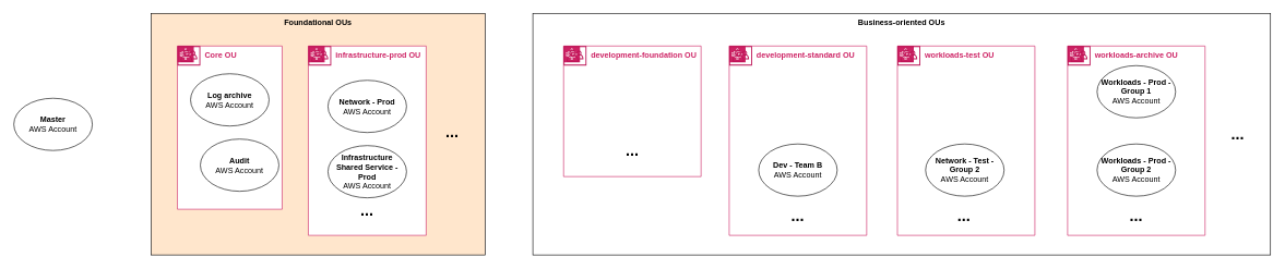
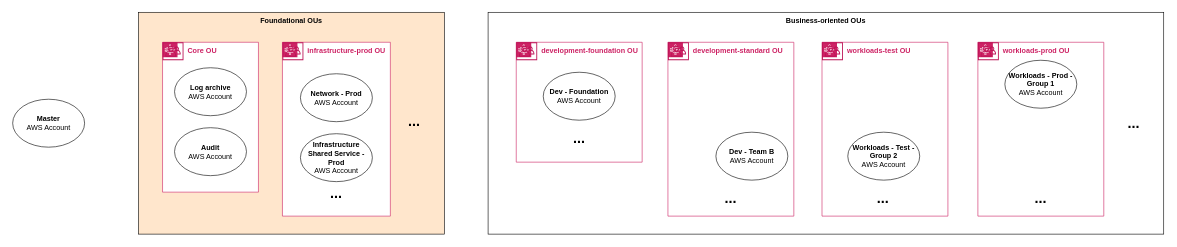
- <mxCell id="3" value="&amp;nbsp;&amp;nbsp; workloads-archive OU" style="points=[[0,0],[0.25,0],[0.5,0],[0.75,0],[1,0],[1,0.25],[1,0.5],[1,0.75],[1,1],[0.75,1],[0.5,1],[0.25,1],[0,1],[0,0.75],[0,0.5],[0,0.25]];outlineConnect=0;html=1;whiteSpace=wrap;fontSize=12;fontStyle=1;shape=mxgraph.aws4.group;grIcon=mxgraph.aws4.group_aws_step_functions_workflow;verticalAlign=top;align=left;spacingLeft=30;dashed=0;fontColor=#CD2264;strokeColor=#CD2264;gradientColor=none;" vertex="1" parent="1"><mxGeometry x="1630" y="70" width="210" height="290" as="geometry" /></mxCell>
+ <mxCell id="3" value="&amp;nbsp;&amp;nbsp; workloads-prod OU" style="points=[[0,0],[0.25,0],[0.5,0],[0.75,0],[1,0],[1,0.25],[1,0.5],[1,0.75],[1,1],[0.75,1],[0.5,1],[0.25,1],[0,1],[0,0.75],[0,0.5],[0,0.25]];outlineConnect=0;html=1;whiteSpace=wrap;fontSize=12;fontStyle=1;shape=mxgraph.aws4.group;grIcon=mxgraph.aws4.group_aws_step_functions_workflow;verticalAlign=top;align=left;spacingLeft=30;dashed=0;fontColor=#CD2264;strokeColor=#CD2264;gradientColor=none;" vertex="1" parent="1"><mxGeometry x="1630" y="70" width="210" height="290" as="geometry" /></mxCell>
+ <mxCell id="13" value="&lt;div&gt;&lt;b&gt;Dev - Foundation&lt;/b&gt;&lt;br&gt;&lt;/div&gt;&lt;div&gt;AWS Account&lt;br&gt;&lt;/div&gt;" style="ellipse;whiteSpace=wrap;html=1;" parent="1" vertex="1"><mxGeometry x="905" y="120" width="120" height="80" as="geometry" /></mxCell>
- <mxCell id="23" value="&lt;div&gt;&lt;b&gt;Master&lt;/b&gt;&lt;/div&gt;&lt;div&gt;AWS Account&lt;br&gt;&lt;/div&gt;" style="ellipse;whiteSpace=wrap;html=1;" parent="1" vertex="1"><mxGeometry x="20" y="150" width="120" height="80" as="geometry" /></mxCell>
+ <mxCell id="23" value="&lt;div&gt;&lt;b&gt;Master&lt;/b&gt;&lt;/div&gt;&lt;div&gt;AWS Account&lt;br&gt;&lt;/div&gt;" style="ellipse;whiteSpace=wrap;html=1;" parent="1" vertex="1"><mxGeometry x="20" y="165" width="120" height="80" as="geometry" /></mxCell>
- <mxCell id="10" value="&lt;div&gt;&lt;b&gt;Audit&lt;/b&gt;&lt;/div&gt;&lt;div&gt;AWS Account&lt;br&gt;&lt;/div&gt;" style="ellipse;whiteSpace=wrap;html=1;" parent="1" vertex="1"><mxGeometry x="305" y="212.5" width="120" height="80" as="geometry" /></mxCell>
+ <mxCell id="10" value="&lt;div&gt;&lt;b&gt;Audit&lt;/b&gt;&lt;/div&gt;&lt;div&gt;AWS Account&lt;br&gt;&lt;/div&gt;" style="ellipse;whiteSpace=wrap;html=1;" parent="1" vertex="1"><mxGeometry x="290" y="212.5" width="120" height="80" as="geometry" /></mxCell>
- <mxCell id="30" value="&lt;div&gt;&lt;b&gt;Dev - Team B&lt;/b&gt;&lt;br&gt;&lt;/div&gt;&lt;div&gt;AWS Account&lt;br&gt;&lt;/div&gt;" style="ellipse;whiteSpace=wrap;html=1;" vertex="1" parent="1"><mxGeometry x="1158" y="220" width="120" height="80" as="geometry" /></mxCell>
+ <mxCell id="30" value="&lt;div&gt;&lt;b&gt;Dev - Team B&lt;/b&gt;&lt;br&gt;&lt;/div&gt;&lt;div&gt;AWS Account&lt;br&gt;&lt;/div&gt;" style="ellipse;whiteSpace=wrap;html=1;" vertex="1" parent="1"><mxGeometry x="1193" y="220" width="120" height="80" as="geometry" /></mxCell>
- <mxCell id="15" value="&lt;div&gt;&lt;b&gt;Network - Test - Group 2&lt;/b&gt;&lt;br&gt;&lt;/div&gt;&lt;div&gt;AWS Account&lt;br&gt;&lt;/div&gt;" style="ellipse;whiteSpace=wrap;html=1;" parent="1" vertex="1"><mxGeometry x="1413" y="220" width="120" height="80" as="geometry" /></mxCell>
+ <mxCell id="15" value="&lt;div&gt;&lt;b&gt;Workloads - Test - Group 2&lt;/b&gt;&lt;br&gt;&lt;/div&gt;&lt;div&gt;AWS Account&lt;br&gt;&lt;/div&gt;" style="ellipse;whiteSpace=wrap;html=1;" parent="1" vertex="1"><mxGeometry x="1413" y="220" width="120" height="80" as="geometry" /></mxCell>
- <mxCell id="16" value="&lt;div&gt;&lt;b&gt;Workloads - Prod - Group 2&lt;/b&gt;&lt;br&gt;&lt;/div&gt;&lt;div&gt;AWS Account&lt;br&gt;&lt;/div&gt;" style="ellipse;whiteSpace=wrap;html=1;" parent="1" vertex="1"><mxGeometry x="1675" y="220" width="120" height="80" as="geometry" /></mxCell>
